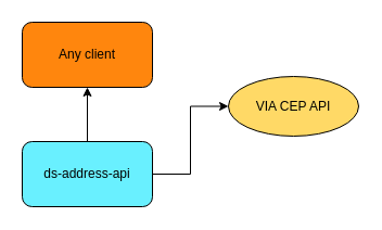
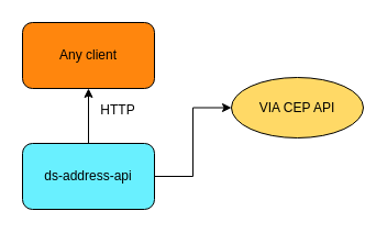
+ <mxCell id="7" value="HTTP" style="text;html=1;strokeColor=none;fillColor=none;align=center;verticalAlign=middle;whiteSpace=wrap;rounded=0;" vertex="1" parent="1"><mxGeometry x="87" y="90" width="40" height="20" as="geometry" /></mxCell>
